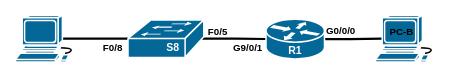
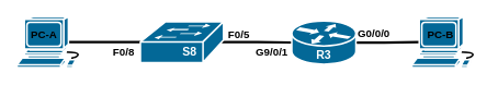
+ <mxCell id="17" value="&lt;b&gt;&lt;font style=&quot;font-size: 13px;&quot;&gt;PC-A&lt;/font&gt;&lt;/b&gt;" style="text;html=1;align=center;verticalAlign=middle;whiteSpace=wrap;rounded=0;" vertex="1" parent="15"><mxGeometry x="3" y="6" width="60" height="30" as="geometry" /></mxCell>
- <mxCell id="11" value="R1" style="text;html=1;align=center;verticalAlign=middle;whiteSpace=wrap;rounded=0;fontColor=#FFFFFF;fontSize=14;fontStyle=1" vertex="1" parent="9"><mxGeometry x="9" y="27" width="60" height="30" as="geometry" /></mxCell>
+ <mxCell id="11" value="R3" style="text;html=1;align=center;verticalAlign=middle;whiteSpace=wrap;rounded=0;fontColor=#FFFFFF;fontSize=14;fontStyle=1" vertex="1" parent="9"><mxGeometry x="9" y="27" width="60" height="30" as="geometry" /></mxCell>
